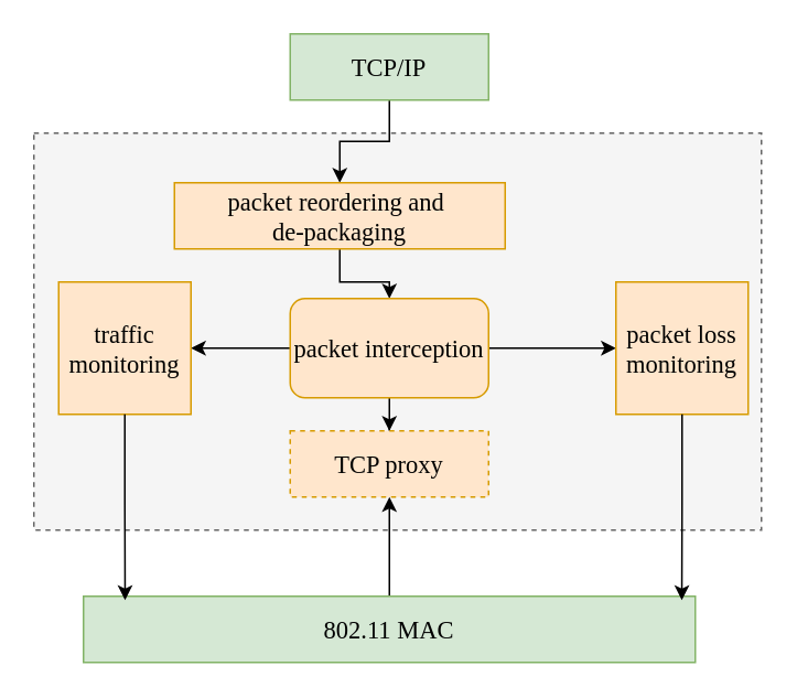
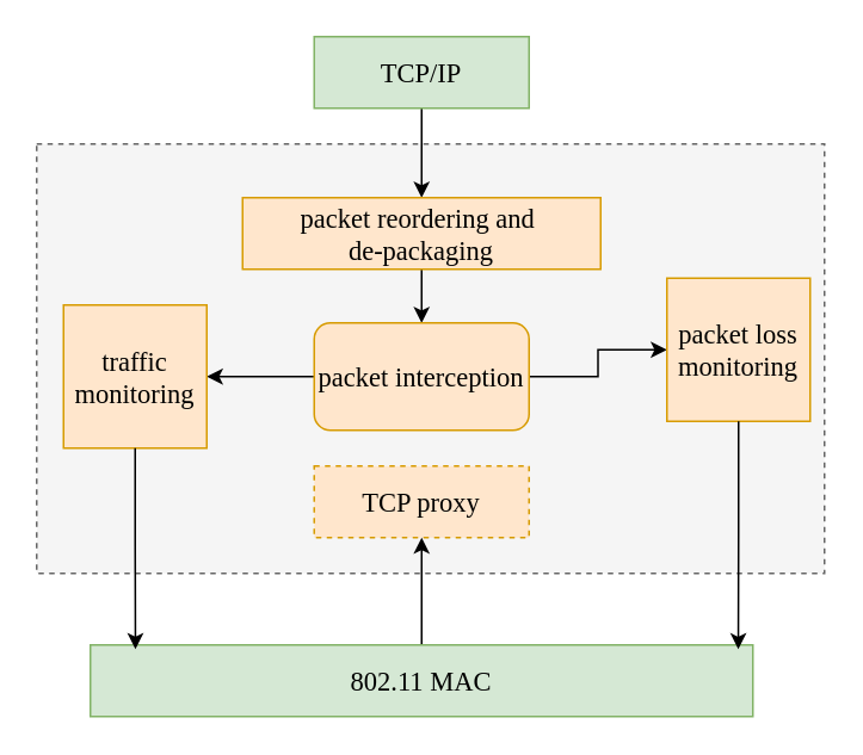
- <mxCell id="6" value="packet reordering and&amp;nbsp;&lt;div&gt;de-packaging&lt;/div&gt;" style="rounded=0;whiteSpace=wrap;html=1;fillColor=#ffe6cc;strokeColor=#d79b00;fontFamily=Times New Roman;fontSize=15;" parent="1" vertex="1"><mxGeometry x="105" y="110" width="200" height="40" as="geometry" /></mxCell>
+ <mxCell id="6" value="packet reordering and&amp;nbsp;&lt;div&gt;de-packaging&lt;/div&gt;" style="rounded=0;whiteSpace=wrap;html=1;fillColor=#ffe6cc;strokeColor=#d79b00;fontFamily=Times New Roman;fontSize=15;" parent="1" vertex="1"><mxGeometry x="135" y="110" width="200" height="40" as="geometry" /></mxCell>
- <mxCell id="12" value="packet loss&lt;div&gt;monitoring&lt;/div&gt;" style="rounded=0;whiteSpace=wrap;html=1;fillColor=#ffe6cc;strokeColor=#d79b00;fontFamily=Times New Roman;fontSize=15;" parent="1" vertex="1"><mxGeometry x="372" y="170" width="80" height="80" as="geometry" /></mxCell>
+ <mxCell id="12" value="packet loss&lt;div&gt;monitoring&lt;/div&gt;" style="rounded=0;whiteSpace=wrap;html=1;fillColor=#ffe6cc;strokeColor=#d79b00;fontFamily=Times New Roman;fontSize=15;" parent="1" vertex="1"><mxGeometry x="372" y="155" width="80" height="80" as="geometry" /></mxCell>
- <mxCell id="7" style="edgeStyle=orthogonalEdgeStyle;rounded=0;orthogonalLoop=1;jettySize=auto;html=1;entryX=0.5;entryY=0;entryDx=0;entryDy=0;fontFamily=Times New Roman;fontSize=15;" parent="1" source="10" target="13" edge="1"><mxGeometry relative="1" as="geometry" /></mxCell>
